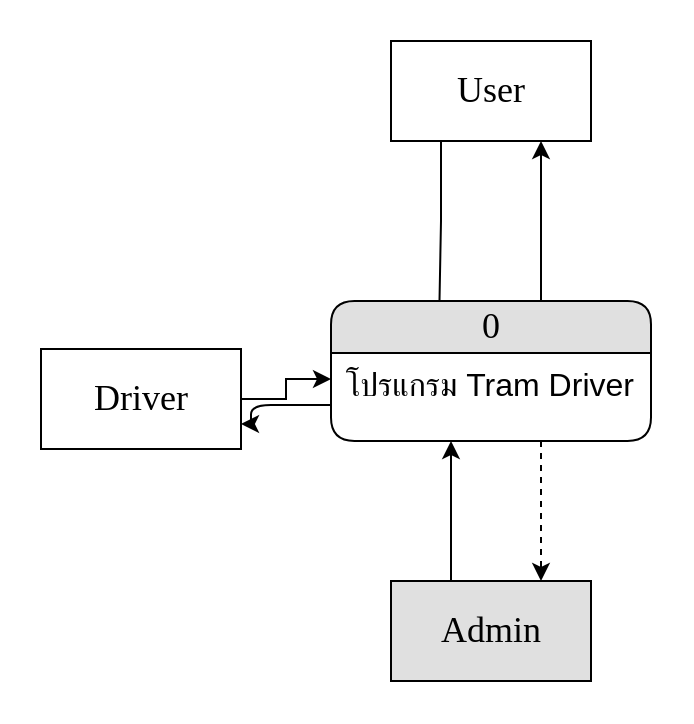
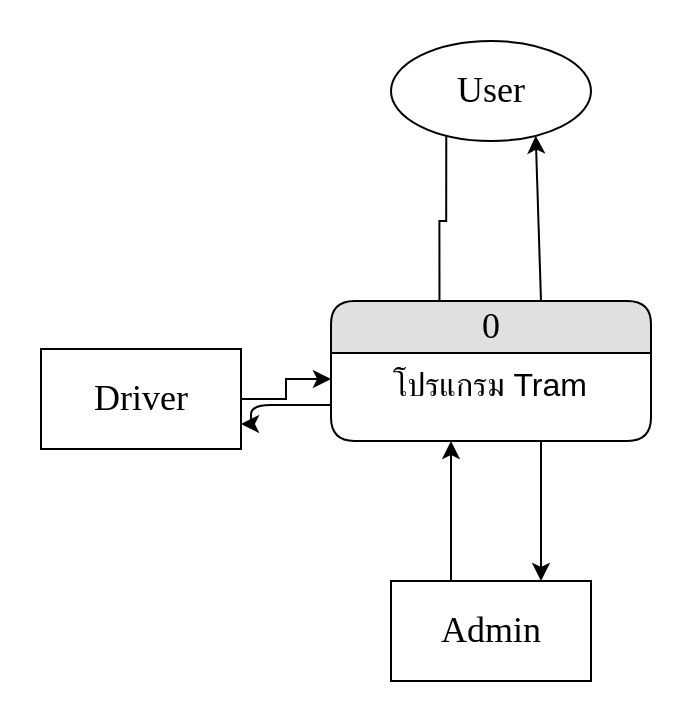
- <mxCell id="6" value="User" style="html=1;dashed=0;whitespace=wrap;fontFamily=Times New Roman;fontSize=18;align=center;" parent="1" vertex="1"><mxGeometry x="195" y="20" width="100" height="50" as="geometry" /></mxCell>
+ <mxCell id="6" value="User" style="ellipse;html=1;dashed=0;whitespace=wrap;fontFamily=Times New Roman;fontSize=18;align=center;" parent="1" vertex="1"><mxGeometry x="195" y="20" width="100" height="50" as="geometry" /></mxCell>
- <mxCell id="4" value="&lt;font style=&quot;font-size: 16px&quot;&gt;โปรแกรม Tram Driver&lt;/font&gt;" style="text;html=1;strokeColor=none;fillColor=none;spacingLeft=4;spacingRight=4;whiteSpace=wrap;overflow=hidden;rotatable=0;points=[[0,0.5],[1,0.5]];portConstraint=eastwest;align=center;" parent="3" vertex="1"><mxGeometry y="26" width="160" height="26" as="geometry" /></mxCell>
+ <mxCell id="4" value="&lt;font style=&quot;font-size: 16px&quot;&gt;โปรแกรม Tram Tracking&lt;/font&gt;" style="text;html=1;strokeColor=none;fillColor=none;spacingLeft=4;spacingRight=4;whiteSpace=wrap;overflow=hidden;rotatable=0;points=[[0,0.5],[1,0.5]];portConstraint=eastwest;align=center;" parent="3" vertex="1"><mxGeometry y="26" width="160" height="26" as="geometry" /></mxCell>
- <mxCell id="2" style="edgeStyle=orthogonalEdgeStyle;rounded=1;orthogonalLoop=1;jettySize=auto;html=1;fontFamily=Times New Roman;fontSize=11;entryX=0.75;entryY=0;entryDx=0;entryDy=0;dashed=1;" parent="1" source="3" target="8" edge="1"><mxGeometry relative="1" as="geometry"><mxPoint x="265" y="330" as="targetPoint" /><Array as="points"><mxPoint x="270" y="260" /><mxPoint x="270" y="260" /></Array></mxGeometry></mxCell>
+ <mxCell id="2" style="edgeStyle=orthogonalEdgeStyle;rounded=1;orthogonalLoop=1;jettySize=auto;html=1;fontFamily=Times New Roman;fontSize=11;entryX=0.75;entryY=0;entryDx=0;entryDy=0;" parent="1" source="3" target="8" edge="1"><mxGeometry relative="1" as="geometry"><mxPoint x="265" y="330" as="targetPoint" /><Array as="points"><mxPoint x="270" y="260" /><mxPoint x="270" y="260" /></Array></mxGeometry></mxCell>
- <mxCell id="8" value="Admin" style="html=1;dashed=0;whitespace=wrap;fontFamily=Times New Roman;fontSize=18;align=center;fillColor=#e0e0e0;" parent="1" vertex="1"><mxGeometry x="195" y="290" width="100" height="50" as="geometry" /></mxCell>
+ <mxCell id="8" value="Admin" style="html=1;dashed=0;whitespace=wrap;fontFamily=Times New Roman;fontSize=18;align=center;" parent="1" vertex="1"><mxGeometry x="195" y="290" width="100" height="50" as="geometry" /></mxCell>
